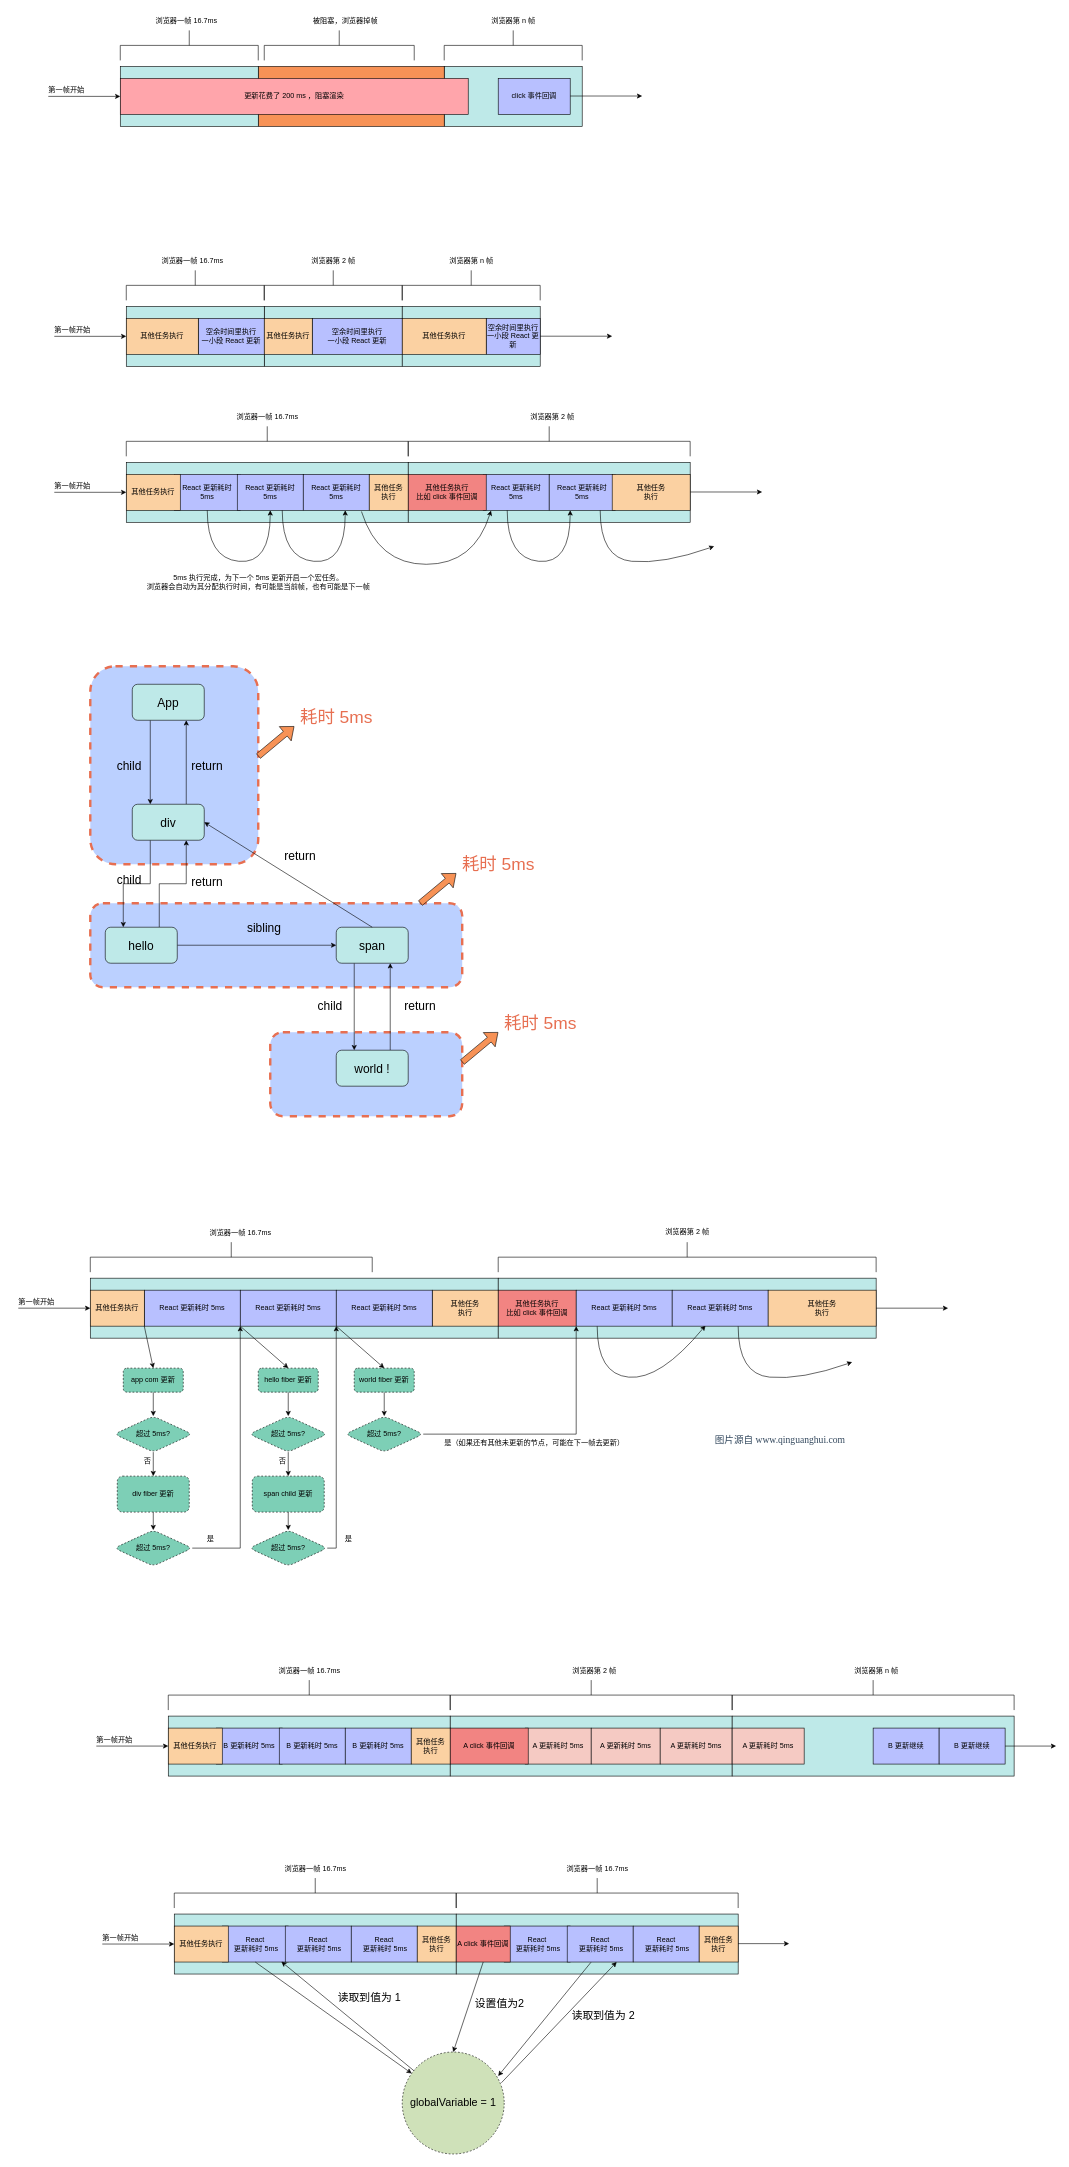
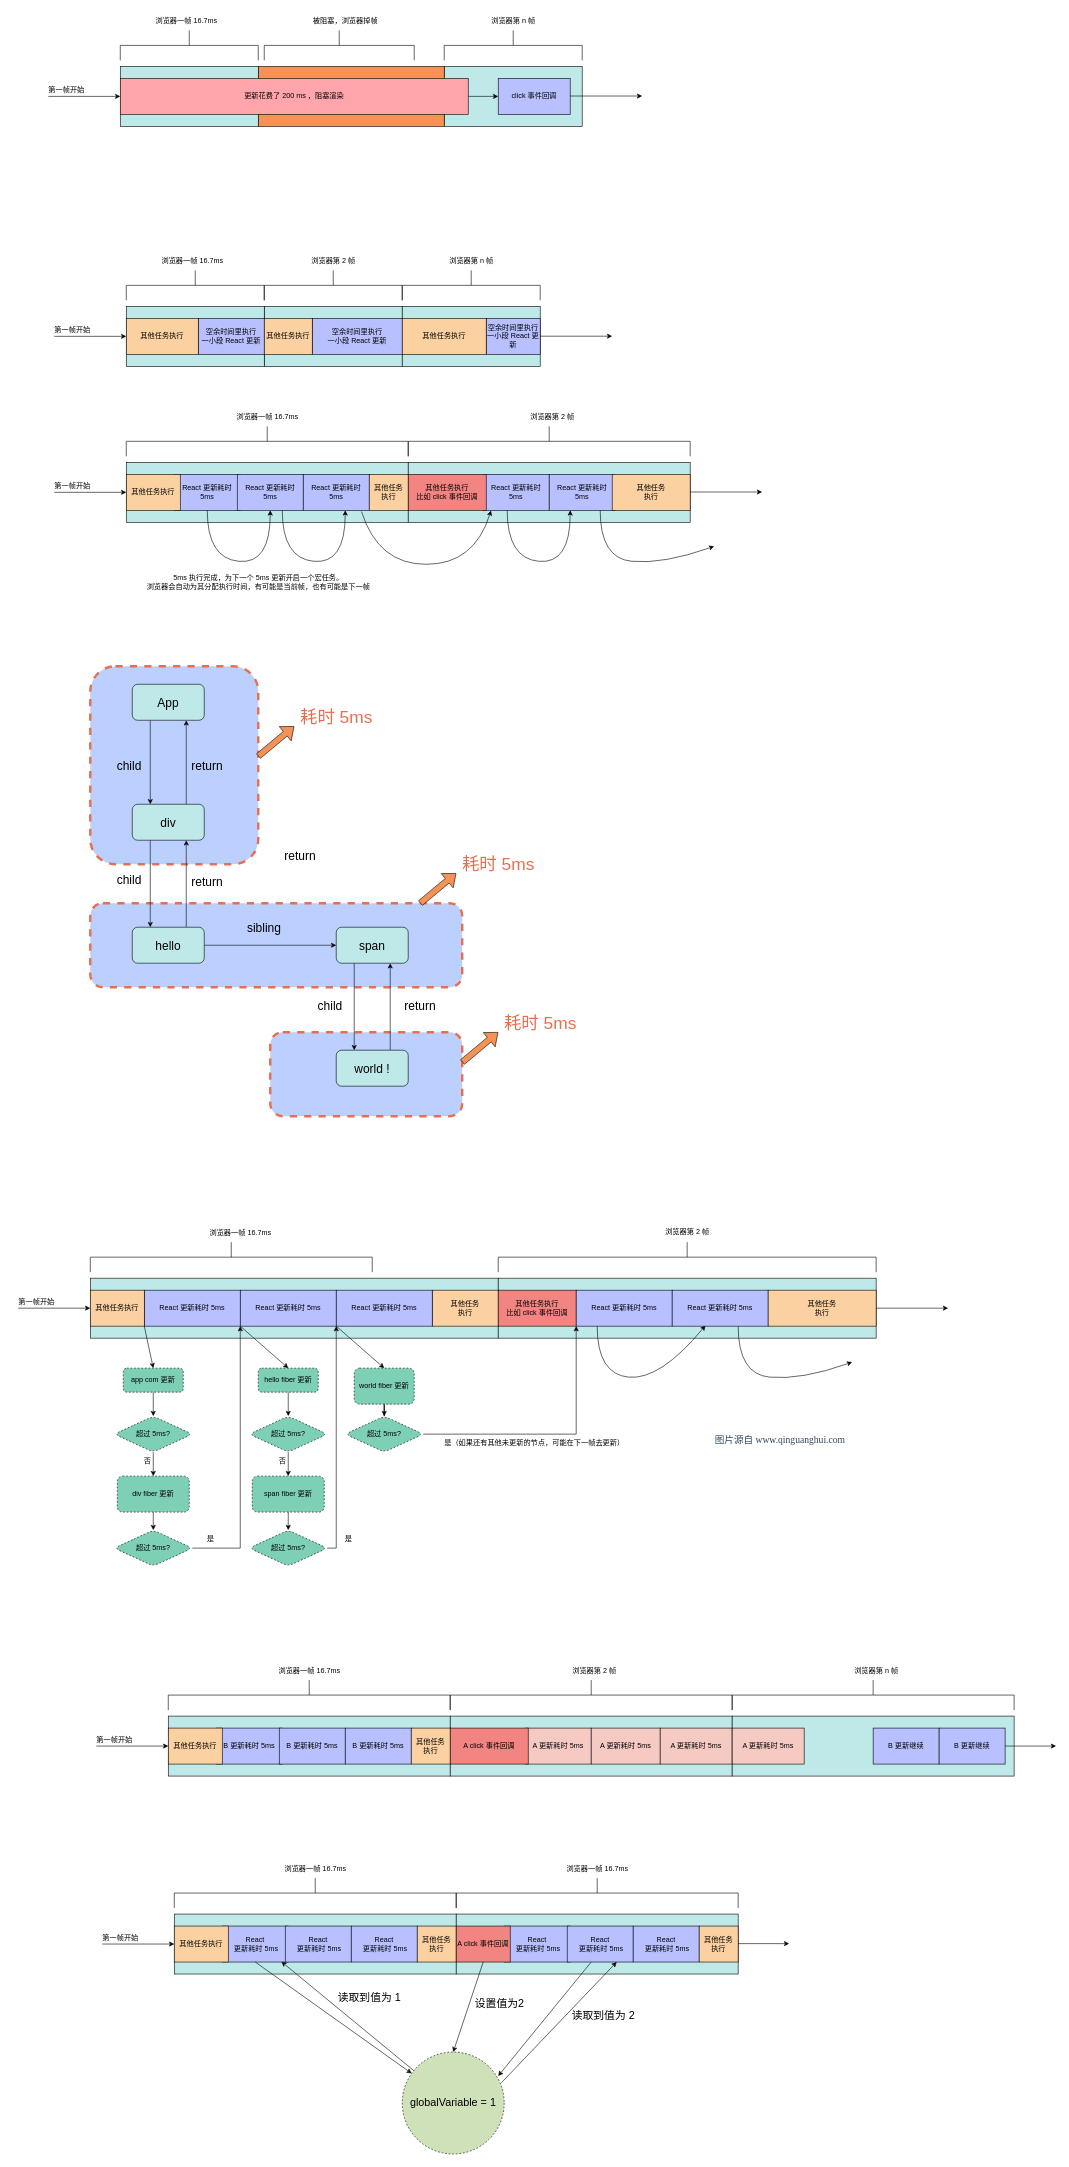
+ <mxCell id="8" value="" style="edgeStyle=orthogonalEdgeStyle;rounded=0;orthogonalLoop=1;jettySize=auto;html=1;" edge="1" parent="1" source="9" target="14"><mxGeometry relative="1" as="geometry" /></mxCell>
- <mxCell id="75" value="" style="endArrow=classic;html=1;rounded=0;fontSize=20;exitX=0.5;exitY=0;exitDx=0;exitDy=0;entryX=1;entryY=0.5;entryDx=0;entryDy=0;" edge="1" parent="1" source="71" target="66"><mxGeometry width="50" height="50" relative="1" as="geometry"><mxPoint x="450" y="1450" as="sourcePoint" /><mxPoint x="500" y="1400" as="targetPoint" /></mxGeometry></mxCell>
- <mxCell id="69" value="hello" style="rounded=1;whiteSpace=wrap;html=1;strokeWidth=1;fillColor=#bee9e8;strokeColor=#000;fontSize=20;" vertex="1" parent="1"><mxGeometry x="175" y="1545" width="120" height="60" as="geometry" /></mxCell>
+ <mxCell id="69" value="hello" style="rounded=1;whiteSpace=wrap;html=1;strokeWidth=1;fillColor=#bee9e8;strokeColor=#000;fontSize=20;" vertex="1" parent="1"><mxGeometry x="220" y="1545" width="120" height="60" as="geometry" /></mxCell>
- <mxCell id="129" value="world fiber 更新" style="rounded=1;whiteSpace=wrap;html=1;glass=0;dashed=1;sketch=0;fontSize=12;strokeColor=#000;strokeWidth=1;fillColor=#7dcfb6;" vertex="1" parent="1"><mxGeometry x="590" y="2280" width="100" height="40" as="geometry" /></mxCell>
+ <mxCell id="129" value="world fiber 更新" style="rounded=1;whiteSpace=wrap;html=1;glass=0;dashed=1;sketch=0;fontSize=12;strokeColor=#000;strokeWidth=1;fillColor=#7dcfb6;" vertex="1" parent="1"><mxGeometry x="590" y="2280" width="100" height="60" as="geometry" /></mxCell>
- <mxCell id="119" value="span child 更新" style="whiteSpace=wrap;html=1;fillColor=#7dcfb6;strokeColor=#000;rounded=1;glass=0;dashed=1;sketch=0;strokeWidth=1;" vertex="1" parent="1"><mxGeometry x="420" y="2460" width="120" height="60" as="geometry" /></mxCell>
+ <mxCell id="119" value="span fiber 更新" style="whiteSpace=wrap;html=1;fillColor=#7dcfb6;strokeColor=#000;rounded=1;glass=0;dashed=1;sketch=0;strokeWidth=1;" vertex="1" parent="1"><mxGeometry x="420" y="2460" width="120" height="60" as="geometry" /></mxCell>
